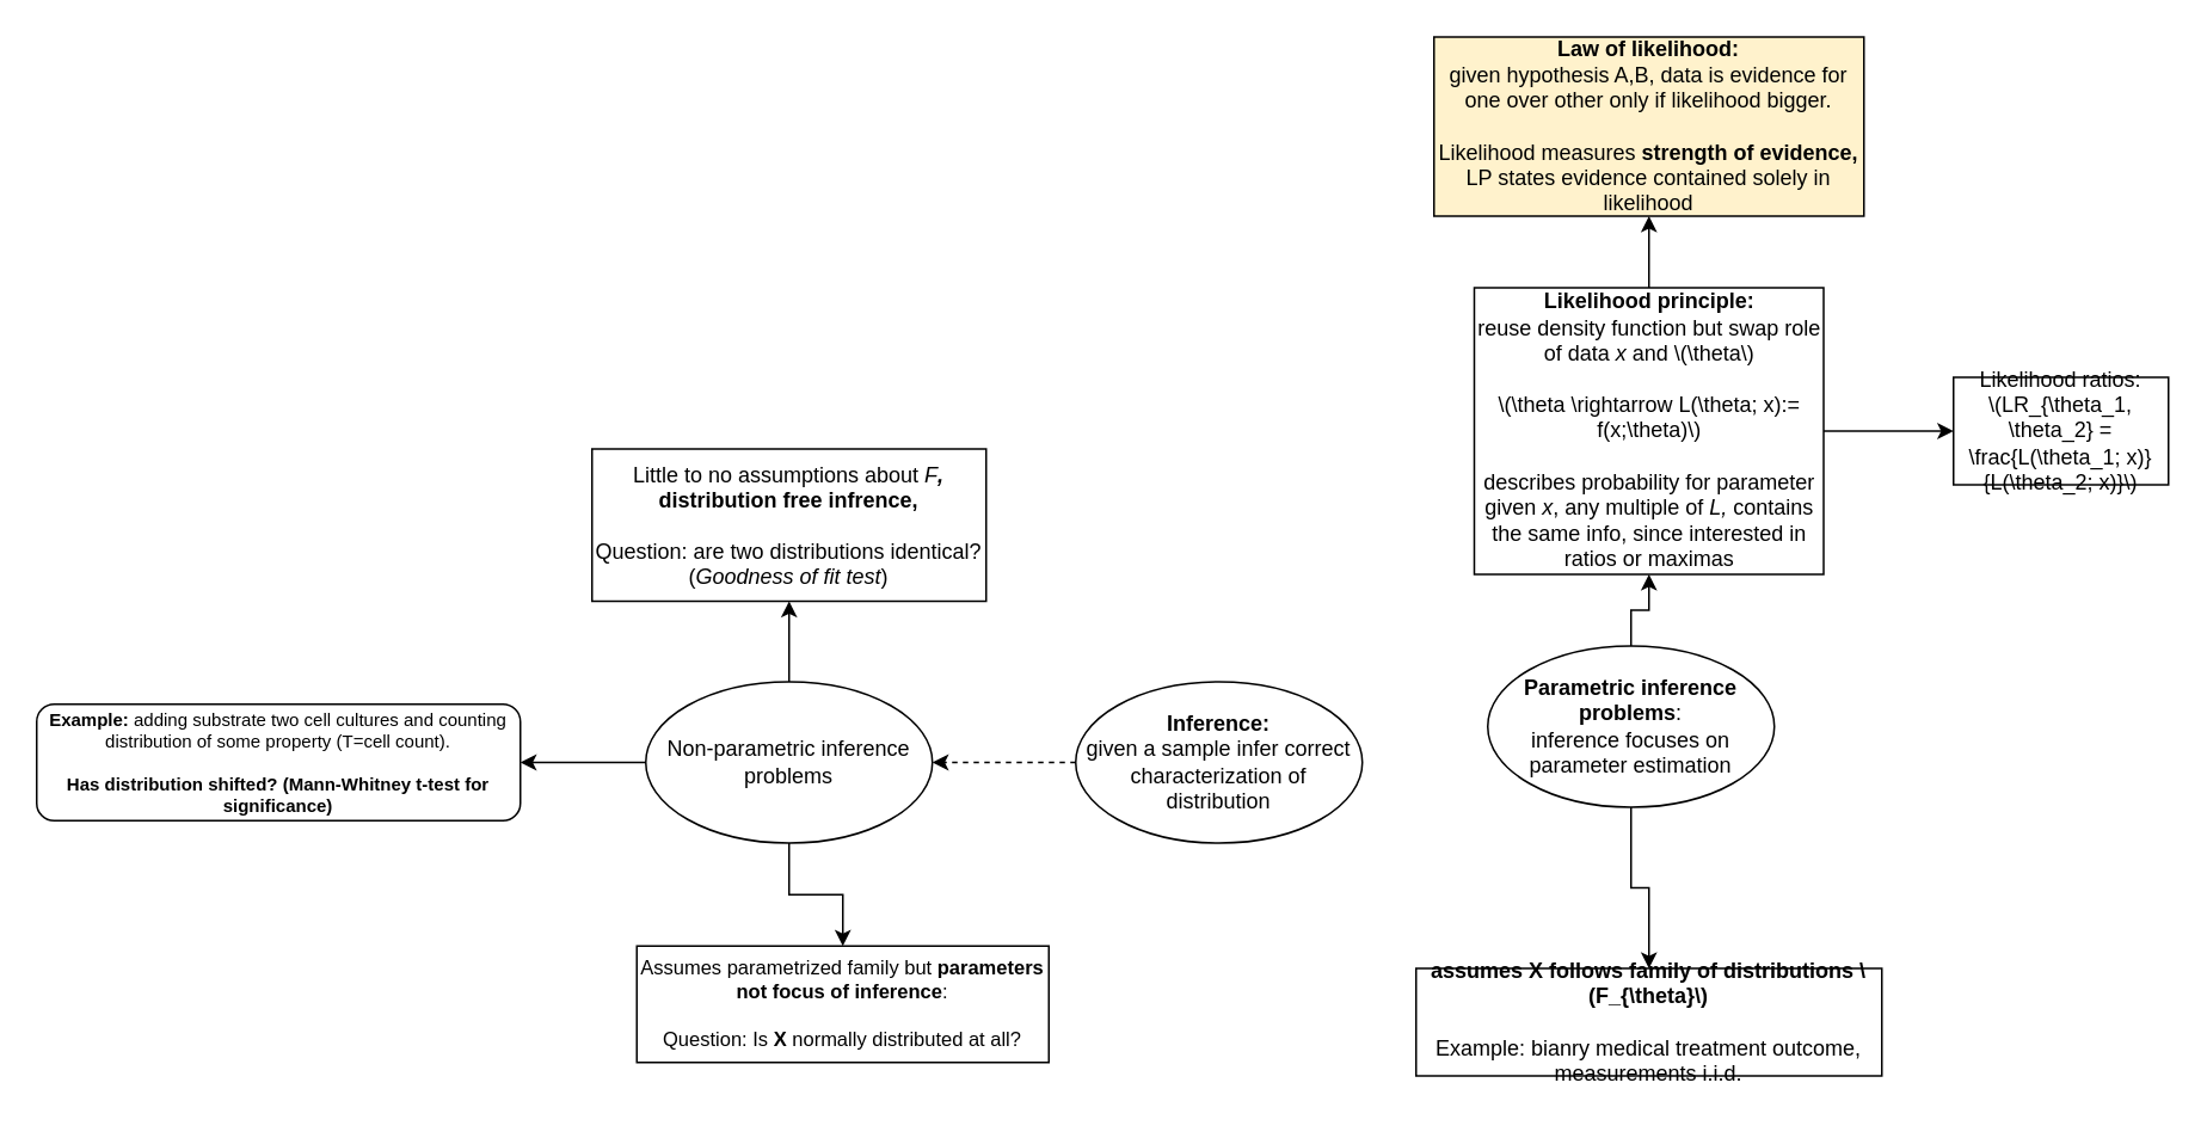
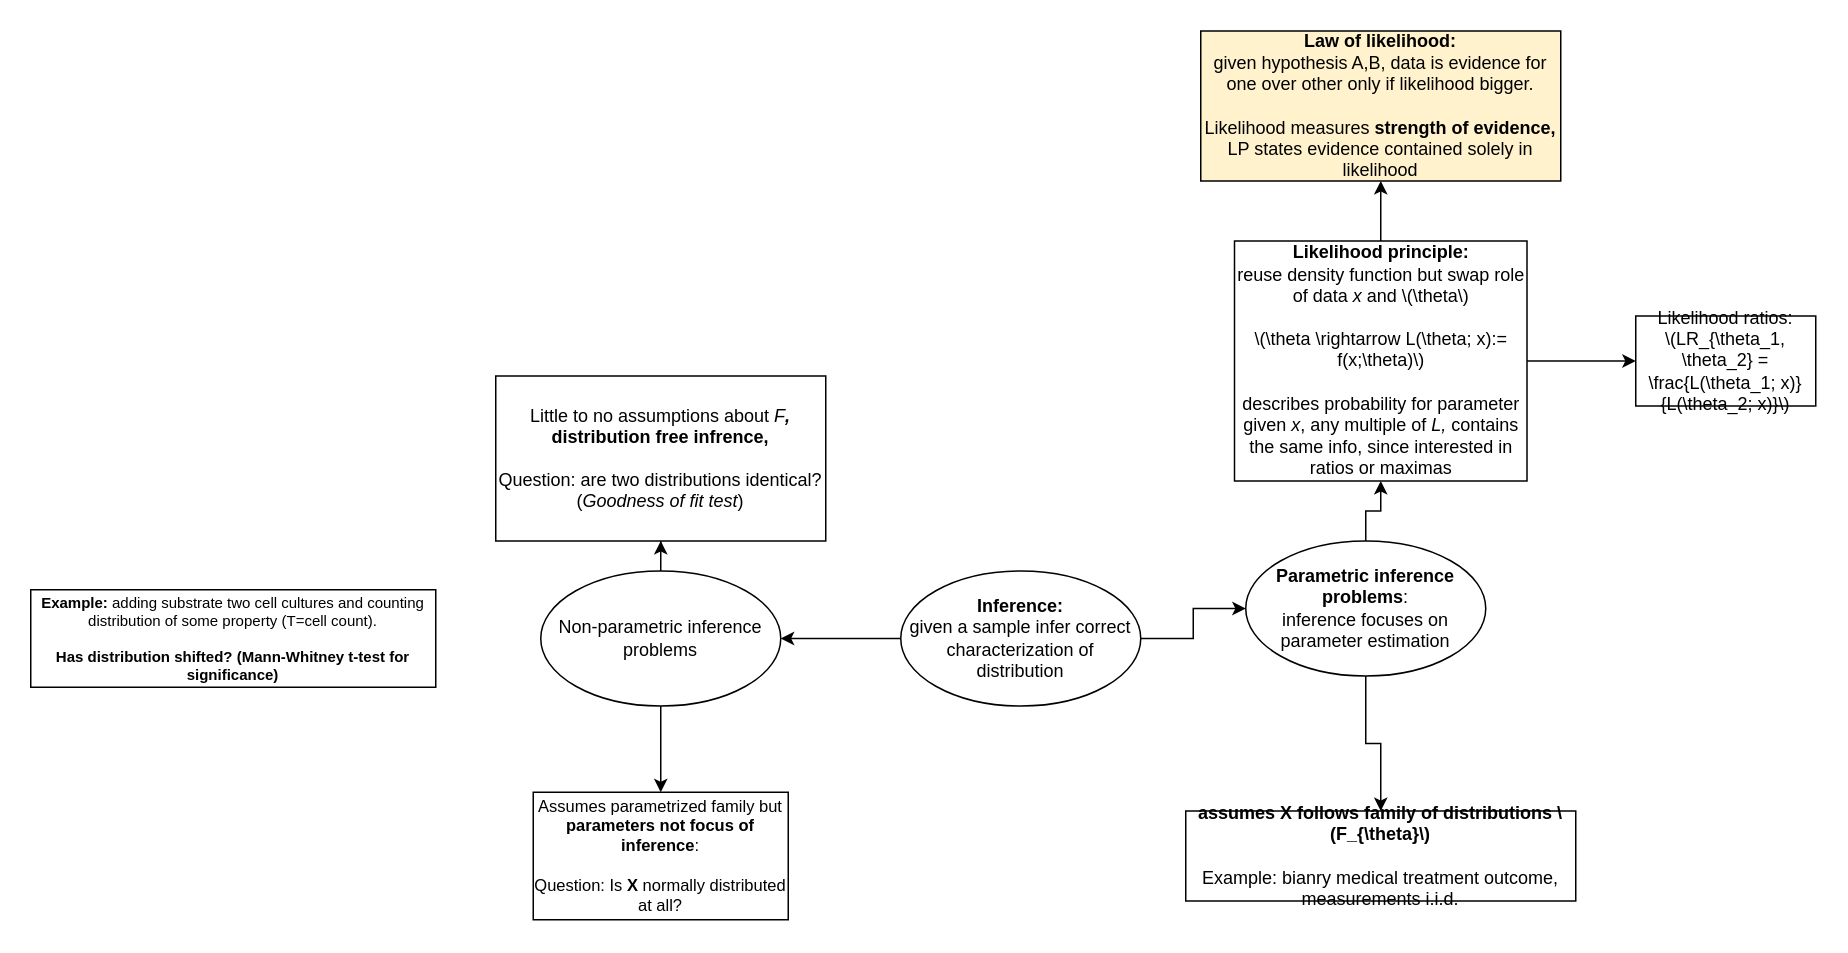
- <mxCell id="13" value="&lt;div&gt;Little to no assumptions about &lt;i&gt;F&lt;b&gt;, &lt;br&gt;&lt;/b&gt;&lt;/i&gt;&lt;/div&gt;&lt;div&gt;&lt;b&gt;distribution free infrence, &lt;br&gt;&lt;/b&gt;&lt;/div&gt;&lt;div&gt;&lt;b&gt;&lt;br&gt;&lt;/b&gt;&lt;/div&gt;&lt;div&gt;Question: are two distributions identical? (&lt;i&gt;Goodness of fit test&lt;/i&gt;)&lt;br&gt;&lt;/div&gt;" style="whiteSpace=wrap;html=1;" vertex="1" parent="1"><mxGeometry x="330" y="250" width="220" height="85" as="geometry" /></mxCell>
+ <mxCell id="13" value="&lt;div&gt;Little to no assumptions about &lt;i&gt;F&lt;b&gt;, &lt;br&gt;&lt;/b&gt;&lt;/i&gt;&lt;/div&gt;&lt;div&gt;&lt;b&gt;distribution free infrence, &lt;br&gt;&lt;/b&gt;&lt;/div&gt;&lt;div&gt;&lt;b&gt;&lt;br&gt;&lt;/b&gt;&lt;/div&gt;&lt;div&gt;Question: are two distributions identical? (&lt;i&gt;Goodness of fit test&lt;/i&gt;)&lt;br&gt;&lt;/div&gt;" style="whiteSpace=wrap;html=1;" vertex="1" parent="1"><mxGeometry x="330" y="250" width="220" height="110" as="geometry" /></mxCell>
+ <mxCell id="3" value="" style="edgeStyle=orthogonalEdgeStyle;rounded=0;orthogonalLoop=1;jettySize=auto;html=1;" parent="1" source="4" target="11" edge="1"><mxGeometry relative="1" as="geometry" /></mxCell>
- <mxCell id="15" value="&lt;div style=&quot;font-size: 10px&quot;&gt;&lt;font style=&quot;font-size: 10px&quot;&gt;&lt;b&gt;Example:&lt;/b&gt; adding substrate two cell cultures and counting distribution of some property (T=cell count). &lt;br&gt;&lt;/font&gt;&lt;/div&gt;&lt;div style=&quot;font-size: 10px&quot;&gt;&lt;font style=&quot;font-size: 10px&quot;&gt;&lt;br&gt;&lt;/font&gt;&lt;/div&gt;&lt;div style=&quot;font-size: 10px&quot;&gt;&lt;font style=&quot;font-size: 10px&quot;&gt;&lt;b&gt;Has distribution shifted? (Mann-Whitney t-test for significance)&lt;/b&gt;&lt;/font&gt;&lt;/div&gt;" style="whiteSpace=wrap;html=1;rounded=1;" vertex="1" parent="1"><mxGeometry x="20" y="392.5" width="270" height="65" as="geometry" /></mxCell>
+ <mxCell id="15" value="&lt;div style=&quot;font-size: 10px&quot;&gt;&lt;font style=&quot;font-size: 10px&quot;&gt;&lt;b&gt;Example:&lt;/b&gt; adding substrate two cell cultures and counting distribution of some property (T=cell count). &lt;br&gt;&lt;/font&gt;&lt;/div&gt;&lt;div style=&quot;font-size: 10px&quot;&gt;&lt;font style=&quot;font-size: 10px&quot;&gt;&lt;br&gt;&lt;/font&gt;&lt;/div&gt;&lt;div style=&quot;font-size: 10px&quot;&gt;&lt;font style=&quot;font-size: 10px&quot;&gt;&lt;b&gt;Has distribution shifted? (Mann-Whitney t-test for significance)&lt;/b&gt;&lt;/font&gt;&lt;/div&gt;" style="whiteSpace=wrap;html=1;" vertex="1" parent="1"><mxGeometry x="20" y="392.5" width="270" height="65" as="geometry" /></mxCell>
- <mxCell id="7" value="" style="edgeStyle=orthogonalEdgeStyle;rounded=0;orthogonalLoop=1;jettySize=auto;html=1;" edge="1" parent="1" source="8" target="15"><mxGeometry relative="1" as="geometry" /></mxCell>
- <mxCell id="2" value="" style="edgeStyle=orthogonalEdgeStyle;rounded=0;orthogonalLoop=1;jettySize=auto;html=1;dashed=1;" parent="1" source="4" target="8" edge="1"><mxGeometry relative="1" as="geometry" /></mxCell>
+ <mxCell id="2" value="" style="edgeStyle=orthogonalEdgeStyle;rounded=0;orthogonalLoop=1;jettySize=auto;html=1;" parent="1" source="4" target="8" edge="1"><mxGeometry relative="1" as="geometry" /></mxCell>
- <mxCell id="12" value="&lt;div style=&quot;font-size: 11px&quot;&gt;&lt;font style=&quot;font-size: 11px&quot;&gt;Assumes parametrized family but &lt;b&gt;parameters not focus of inference&lt;/b&gt;:&lt;/font&gt;&lt;/div&gt;&lt;div style=&quot;font-size: 11px&quot;&gt;&lt;font style=&quot;font-size: 11px&quot;&gt;&lt;br&gt;&lt;/font&gt;&lt;/div&gt;&lt;div style=&quot;font-size: 11px&quot;&gt;&lt;font style=&quot;font-size: 11px&quot;&gt;Question: Is &lt;b&gt;X &lt;/b&gt;normally distributed at all?&lt;br&gt;&lt;/font&gt;&lt;/div&gt;" style="whiteSpace=wrap;html=1;" vertex="1" parent="1"><mxGeometry x="355" y="527.5" width="230" height="65" as="geometry" /></mxCell>
+ <mxCell id="12" value="&lt;div style=&quot;font-size: 11px&quot;&gt;&lt;font style=&quot;font-size: 11px&quot;&gt;Assumes parametrized family but &lt;b&gt;parameters not focus of inference&lt;/b&gt;:&lt;/font&gt;&lt;/div&gt;&lt;div style=&quot;font-size: 11px&quot;&gt;&lt;font style=&quot;font-size: 11px&quot;&gt;&lt;br&gt;&lt;/font&gt;&lt;/div&gt;&lt;div style=&quot;font-size: 11px&quot;&gt;&lt;font style=&quot;font-size: 11px&quot;&gt;Question: Is &lt;b&gt;X &lt;/b&gt;normally distributed at all?&lt;br&gt;&lt;/font&gt;&lt;/div&gt;" style="whiteSpace=wrap;html=1;" vertex="1" parent="1"><mxGeometry x="355" y="527.5" width="170" height="85" as="geometry" /></mxCell>
